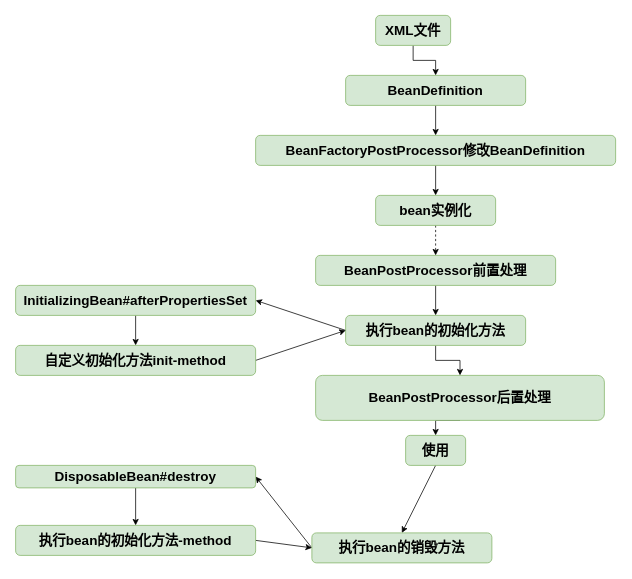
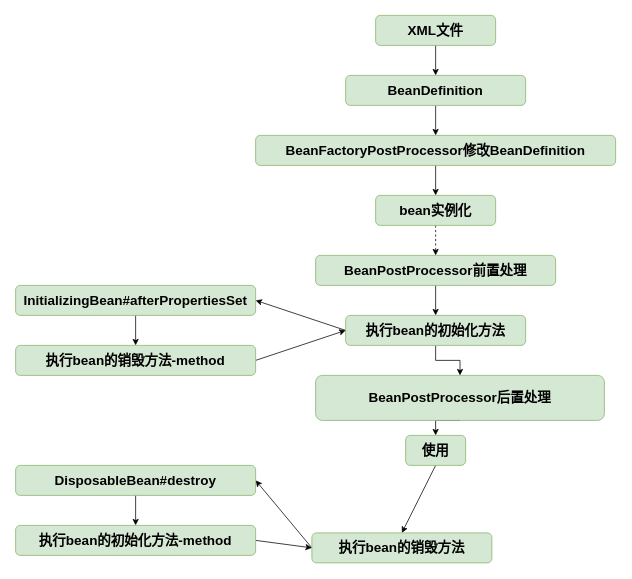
- <mxCell id="3" value="&lt;font style=&quot;font-size: 18px&quot;&gt;&lt;span&gt;XML文件&lt;/span&gt;&lt;/font&gt;" style="rounded=1;whiteSpace=wrap;html=1;strokeColor=#82b366;fillColor=#d5e8d4;fontStyle=1" parent="1" vertex="1"><mxGeometry x="500" y="20" width="100" height="40" as="geometry" /></mxCell>
+ <mxCell id="3" value="&lt;font style=&quot;font-size: 18px&quot;&gt;&lt;span&gt;XML文件&lt;/span&gt;&lt;/font&gt;" style="rounded=1;whiteSpace=wrap;html=1;strokeColor=#82b366;fillColor=#d5e8d4;fontStyle=1" parent="1" vertex="1"><mxGeometry x="500" y="20" width="160" height="40" as="geometry" /></mxCell>
- <mxCell id="22" value="&lt;font style=&quot;font-size: 18px&quot;&gt;自定义初始化方法init-method&lt;/font&gt;" style="rounded=1;whiteSpace=wrap;html=1;strokeColor=#82b366;fillColor=#d5e8d4;fontStyle=1" vertex="1" parent="1"><mxGeometry x="20" y="460" width="320" height="40" as="geometry" /></mxCell>
+ <mxCell id="22" value="&lt;font style=&quot;font-size: 18px&quot;&gt;执行bean的销毁方法-method&lt;/font&gt;" style="rounded=1;whiteSpace=wrap;html=1;strokeColor=#82b366;fillColor=#d5e8d4;fontStyle=1" vertex="1" parent="1"><mxGeometry x="20" y="460" width="320" height="40" as="geometry" /></mxCell>
- <mxCell id="26" value="&lt;font style=&quot;font-size: 18px&quot;&gt;DisposableBean#destroy&lt;/font&gt;" style="rounded=1;whiteSpace=wrap;html=1;strokeColor=#82b366;fillColor=#d5e8d4;fontStyle=1" vertex="1" parent="1"><mxGeometry x="20" y="620" width="320" height="30" as="geometry" /></mxCell>
+ <mxCell id="26" value="&lt;font style=&quot;font-size: 18px&quot;&gt;DisposableBean#destroy&lt;/font&gt;" style="rounded=1;whiteSpace=wrap;html=1;strokeColor=#82b366;fillColor=#d5e8d4;fontStyle=1" vertex="1" parent="1"><mxGeometry x="20" y="620" width="320" height="40" as="geometry" /></mxCell>
